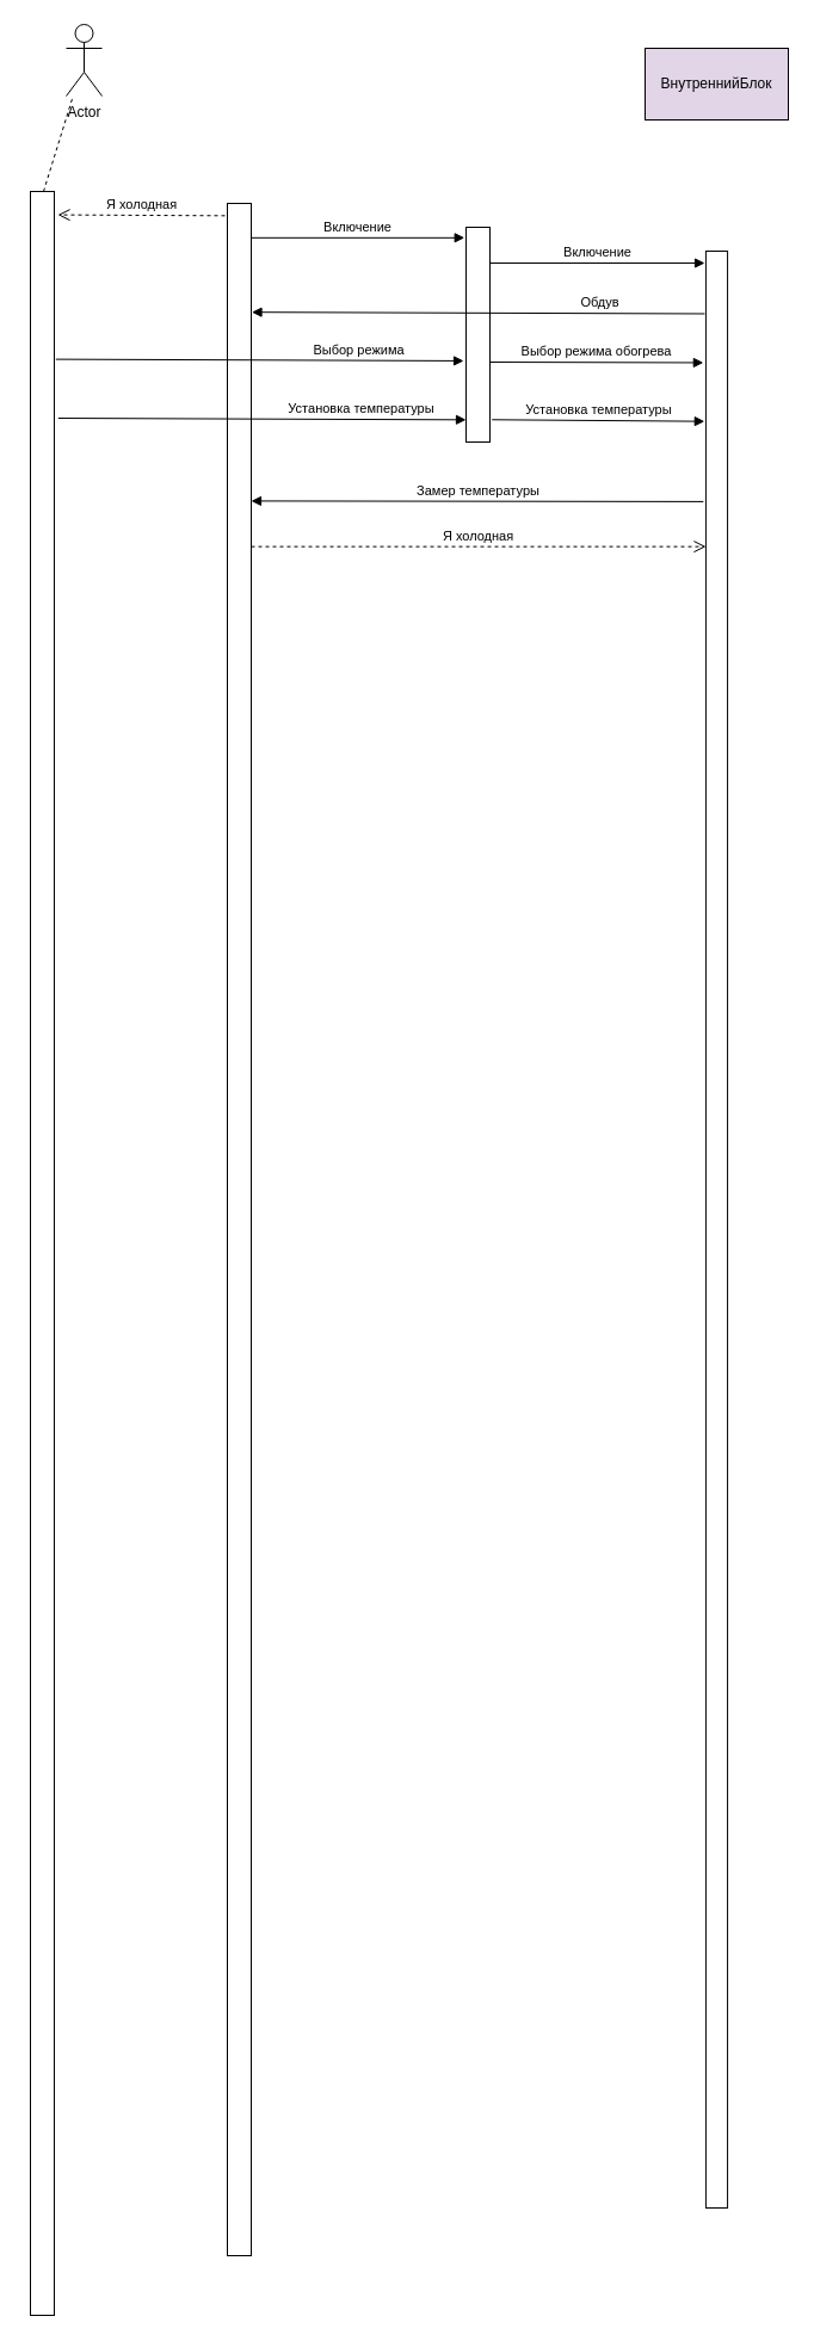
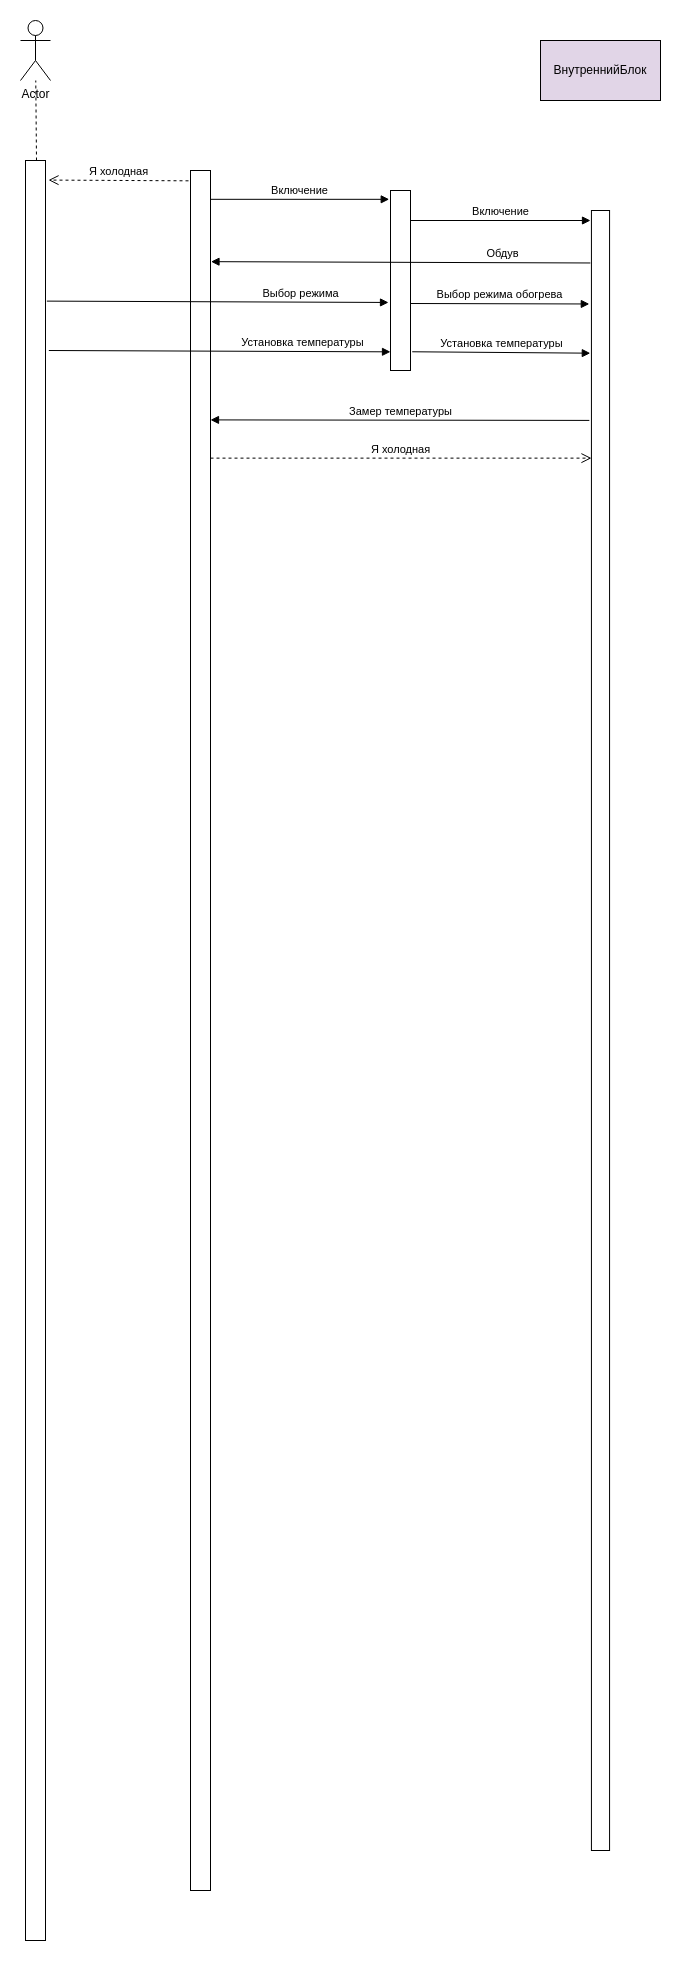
- <mxCell id="2" value="Actor" style="shape=umlActor;verticalLabelPosition=bottom;verticalAlign=top;html=1;outlineConnect=0;" vertex="1" parent="1"><mxGeometry x="55" y="20" width="30" height="60" as="geometry" /></mxCell>
+ <mxCell id="2" value="Actor" style="shape=umlActor;verticalLabelPosition=bottom;verticalAlign=top;html=1;outlineConnect=0;" vertex="1" parent="1"><mxGeometry x="20" y="20" width="30" height="60" as="geometry" /></mxCell>
